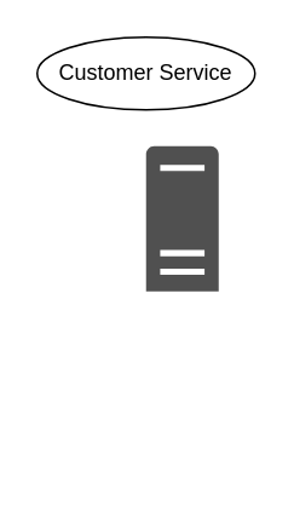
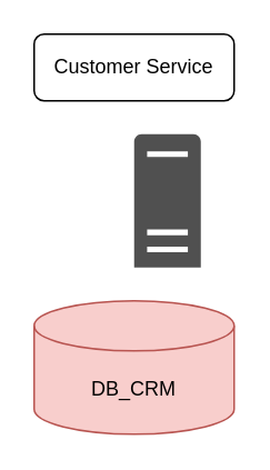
- <mxCell id="4" value="Customer Service" style="ellipse;whiteSpace=wrap;html=1;" vertex="1" parent="3"><mxGeometry width="120" height="40" as="geometry" /></mxCell>
+ <mxCell id="4" value="Customer Service" style="rounded=1;whiteSpace=wrap;html=1;" vertex="1" parent="3"><mxGeometry width="120" height="40" as="geometry" /></mxCell>
+ <mxCell id="9" value="DB_CRM" style="shape=cylinder3;whiteSpace=wrap;html=1;boundedLbl=1;backgroundOutline=1;size=15;fillColor=#f8cecc;strokeColor=#b85450;" vertex="1" parent="2"><mxGeometry y="160" width="120" height="80" as="geometry" /></mxCell>
